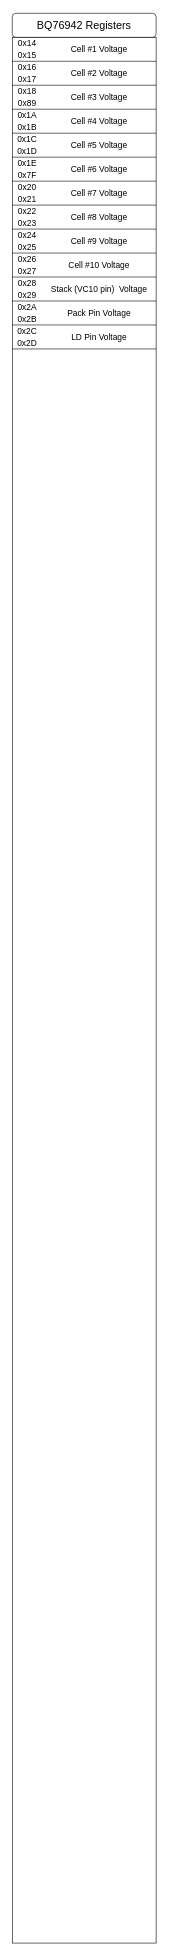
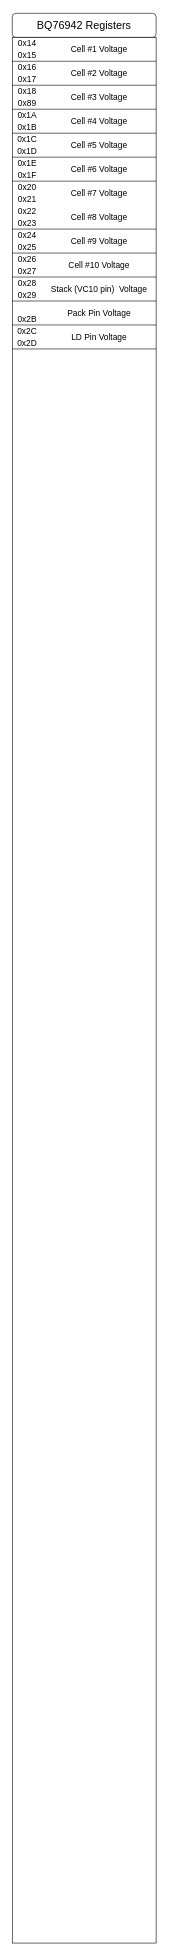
- <mxCell id="26" value="0x7F" style="text;html=1;align=center;verticalAlign=middle;whiteSpace=wrap;rounded=0;fontSize=14;" vertex="1" parent="1"><mxGeometry x="20" y="280" width="50" height="20" as="geometry" /></mxCell>
+ <mxCell id="26" value="0x1F" style="text;html=1;align=center;verticalAlign=middle;whiteSpace=wrap;rounded=0;fontSize=14;" vertex="1" parent="1"><mxGeometry x="20" y="280" width="50" height="20" as="geometry" /></mxCell>
- <mxCell id="31" value="" style="endArrow=none;html=1;rounded=0;entryX=0;entryY=1;entryDx=0;entryDy=0;exitX=1;exitY=1;exitDx=0;exitDy=0;" edge="1" parent="1" source="29" target="30"><mxGeometry width="50" height="50" relative="1" as="geometry"><mxPoint x="10" y="400" as="sourcePoint" /><mxPoint x="60" y="350" as="targetPoint" /></mxGeometry></mxCell>
- <mxCell id="48" value="0x2A" style="text;html=1;align=center;verticalAlign=middle;whiteSpace=wrap;rounded=0;fontSize=14;" vertex="1" parent="1"><mxGeometry x="20" y="500" width="50" height="20" as="geometry" /></mxCell>
